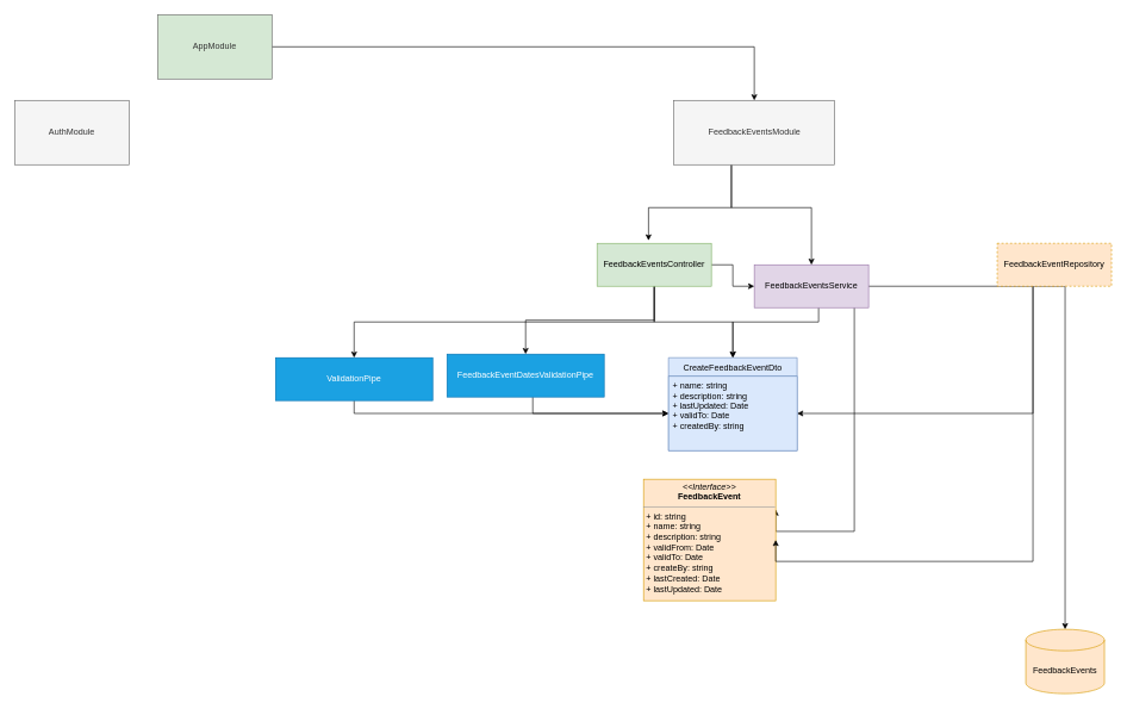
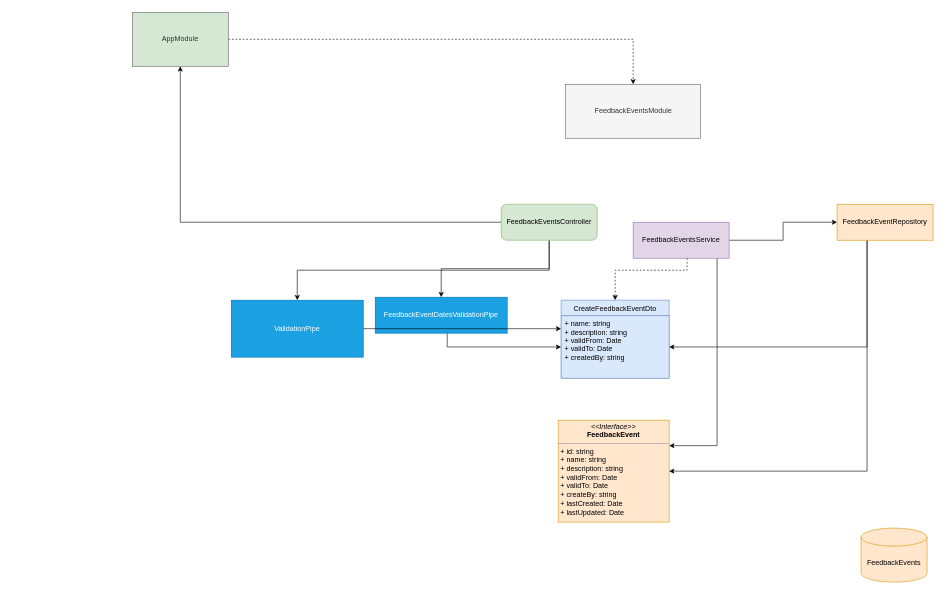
- <mxCell id="5" style="edgeStyle=orthogonalEdgeStyle;rounded=0;orthogonalLoop=1;jettySize=auto;html=1;entryX=0.5;entryY=0;entryDx=0;entryDy=0;" parent="1" source="6" target="4" edge="1"><mxGeometry relative="1" as="geometry" /></mxCell>
+ <mxCell id="5" style="edgeStyle=orthogonalEdgeStyle;rounded=0;orthogonalLoop=1;jettySize=auto;html=1;entryX=0.5;entryY=0;entryDx=0;entryDy=0;dashed=1;" parent="1" source="6" target="4" edge="1"><mxGeometry relative="1" as="geometry" /></mxCell>
- <mxCell id="28" value="AuthModule" style="rounded=0;whiteSpace=wrap;html=1;fillColor=#f5f5f5;strokeColor=#666666;fontColor=#333333;" vertex="1" parent="1"><mxGeometry x="20" y="140" width="160" height="90" as="geometry" /></mxCell>
- <mxCell id="2" style="edgeStyle=orthogonalEdgeStyle;rounded=0;orthogonalLoop=1;jettySize=auto;html=1;entryX=0.5;entryY=0;entryDx=0;entryDy=0;" parent="1" source="4" target="10" edge="1"><mxGeometry relative="1" as="geometry"><Array as="points"><mxPoint x="1023" y="290" /><mxPoint x="1135" y="290" /></Array></mxGeometry></mxCell>
- <mxCell id="3" style="edgeStyle=orthogonalEdgeStyle;rounded=0;orthogonalLoop=1;jettySize=auto;html=1;entryX=0.45;entryY=-0.067;entryDx=0;entryDy=0;entryPerimeter=0;" parent="1" source="4" target="15" edge="1"><mxGeometry relative="1" as="geometry"><Array as="points"><mxPoint x="1023" y="290" /><mxPoint x="907" y="290" /></Array></mxGeometry></mxCell>
- <mxCell id="15" value="FeedbackEventsController" style="rounded=0;whiteSpace=wrap;html=1;fillColor=#d5e8d4;strokeColor=#82b366;" parent="1" vertex="1"><mxGeometry x="835" y="340" width="160" height="60" as="geometry" /></mxCell>
+ <mxCell id="15" value="FeedbackEventsController" style="whiteSpace=wrap;html=1;fillColor=#d5e8d4;strokeColor=#82b366;rounded=1;" parent="1" vertex="1"><mxGeometry x="835" y="340" width="160" height="60" as="geometry" /></mxCell>
- <mxCell id="11" style="edgeStyle=orthogonalEdgeStyle;rounded=0;orthogonalLoop=1;jettySize=auto;html=1;entryX=0;entryY=0.5;entryDx=0;entryDy=0;" parent="1" source="15" target="10" edge="1"><mxGeometry relative="1" as="geometry" /></mxCell>
+ <mxCell id="11" style="edgeStyle=orthogonalEdgeStyle;rounded=0;orthogonalLoop=1;jettySize=auto;html=1;" parent="1" source="15" target="6" edge="1"><mxGeometry relative="1" as="geometry" /></mxCell>
- <mxCell id="19" value="FeedbackEventRepository&lt;br&gt;" style="rounded=0;whiteSpace=wrap;html=1;fillColor=#ffe6cc;strokeColor=#d79b00;dashed=1;" parent="1" vertex="1"><mxGeometry x="1395" y="340" width="160" height="60" as="geometry" /></mxCell>
+ <mxCell id="19" value="FeedbackEventRepository&lt;br&gt;" style="rounded=0;whiteSpace=wrap;html=1;fillColor=#ffe6cc;strokeColor=#d79b00;" parent="1" vertex="1"><mxGeometry x="1395" y="340" width="160" height="60" as="geometry" /></mxCell>
- <mxCell id="12" style="edgeStyle=orthogonalEdgeStyle;rounded=0;orthogonalLoop=1;jettySize=auto;html=1;entryX=0.5;entryY=0;entryDx=0;entryDy=0;" parent="1" source="15" target="26" edge="1"><mxGeometry relative="1" as="geometry" /></mxCell>
- <mxCell id="7" style="edgeStyle=orthogonalEdgeStyle;rounded=0;orthogonalLoop=1;jettySize=auto;html=1;entryX=0.5;entryY=0;entryDx=0;entryDy=0;" parent="1" source="10" target="26" edge="1"><mxGeometry relative="1" as="geometry"><mxPoint x="1025" y="470" as="targetPoint" /><Array as="points"><mxPoint x="1145" y="450" /><mxPoint x="1025" y="450" /></Array></mxGeometry></mxCell>
+ <mxCell id="7" style="edgeStyle=orthogonalEdgeStyle;rounded=0;orthogonalLoop=1;jettySize=auto;html=1;entryX=0.5;entryY=0;entryDx=0;entryDy=0;dashed=1;" parent="1" source="10" target="26" edge="1"><mxGeometry relative="1" as="geometry"><mxPoint x="1025" y="470" as="targetPoint" /><Array as="points"><mxPoint x="1145" y="450" /><mxPoint x="1025" y="450" /></Array></mxGeometry></mxCell>
- <mxCell id="25" value="ValidationPipe" style="rounded=0;whiteSpace=wrap;html=1;fillColor=#1ba1e2;strokeColor=#006EAF;fontColor=#ffffff;" parent="1" vertex="1"><mxGeometry x="385" y="500" width="220" height="60" as="geometry" /></mxCell>
+ <mxCell id="25" value="ValidationPipe" style="rounded=0;whiteSpace=wrap;html=1;fillColor=#1ba1e2;strokeColor=#006EAF;fontColor=#ffffff;" parent="1" vertex="1"><mxGeometry x="385" y="500" width="220" height="95" as="geometry" /></mxCell>
- <mxCell id="27" value="+ name: string&#10;+ description: string&#10;+ lastUpdated: Date&#10;+ validTo: Date&#10;+ createdBy: string" style="text;strokeColor=#6c8ebf;fillColor=#dae8fc;align=left;verticalAlign=top;spacingLeft=4;spacingRight=4;overflow=hidden;rotatable=0;points=[[0,0.5],[1,0.5]];portConstraint=eastwest;" parent="26" vertex="1"><mxGeometry y="26" width="180" height="104" as="geometry" /></mxCell>
+ <mxCell id="27" value="+ name: string&#10;+ description: string&#10;+ validFrom: Date&#10;+ validTo: Date&#10;+ createdBy: string" style="text;strokeColor=#6c8ebf;fillColor=#dae8fc;align=left;verticalAlign=top;spacingLeft=4;spacingRight=4;overflow=hidden;rotatable=0;points=[[0,0.5],[1,0.5]];portConstraint=eastwest;" parent="26" vertex="1"><mxGeometry y="26" width="180" height="104" as="geometry" /></mxCell>
- <mxCell id="16" value="&lt;p style=&quot;margin: 0px ; margin-top: 4px ; text-align: center&quot;&gt;&lt;i&gt;&amp;lt;&amp;lt;Interface&amp;gt;&amp;gt;&lt;/i&gt;&lt;br&gt;&lt;b&gt;FeedbackEvent&lt;/b&gt;&lt;/p&gt;&lt;hr size=&quot;1&quot;&gt;&lt;p style=&quot;margin: 0px ; margin-left: 4px&quot;&gt;+ id: string&lt;/p&gt;&lt;p style=&quot;margin: 0px ; margin-left: 4px&quot;&gt;+ name: string&lt;br&gt;+ description: string&lt;/p&gt;&lt;p style=&quot;margin: 0px ; margin-left: 4px&quot;&gt;+ validFrom: Date&lt;/p&gt;&lt;p style=&quot;margin: 0px ; margin-left: 4px&quot;&gt;+ validTo: Date&lt;/p&gt;&lt;p style=&quot;margin: 0px ; margin-left: 4px&quot;&gt;+ createBy: string&lt;/p&gt;&lt;p style=&quot;margin: 0px ; margin-left: 4px&quot;&gt;+ lastCreated: Date&lt;/p&gt;&lt;p style=&quot;margin: 0px ; margin-left: 4px&quot;&gt;+ lastUpdated: Date&lt;/p&gt;&lt;p style=&quot;margin: 0px ; margin-left: 4px&quot;&gt;&lt;br&gt;&lt;/p&gt;" style="verticalAlign=top;align=left;overflow=fill;fontSize=12;fontFamily=Helvetica;html=1;fillColor=#ffe6cc;strokeColor=#d79b00;" parent="1" vertex="1"><mxGeometry x="900" y="670" width="185" height="170" as="geometry" /></mxCell>
+ <mxCell id="16" value="&lt;p style=&quot;margin: 0px ; margin-top: 4px ; text-align: center&quot;&gt;&lt;i&gt;&amp;lt;&amp;lt;Interface&amp;gt;&amp;gt;&lt;/i&gt;&lt;br&gt;&lt;b&gt;FeedbackEvent&lt;/b&gt;&lt;/p&gt;&lt;hr size=&quot;1&quot;&gt;&lt;p style=&quot;margin: 0px ; margin-left: 4px&quot;&gt;+ id: string&lt;/p&gt;&lt;p style=&quot;margin: 0px ; margin-left: 4px&quot;&gt;+ name: string&lt;br&gt;+ description: string&lt;/p&gt;&lt;p style=&quot;margin: 0px ; margin-left: 4px&quot;&gt;+ validFrom: Date&lt;/p&gt;&lt;p style=&quot;margin: 0px ; margin-left: 4px&quot;&gt;+ validTo: Date&lt;/p&gt;&lt;p style=&quot;margin: 0px ; margin-left: 4px&quot;&gt;+ createBy: string&lt;/p&gt;&lt;p style=&quot;margin: 0px ; margin-left: 4px&quot;&gt;+ lastCreated: Date&lt;/p&gt;&lt;p style=&quot;margin: 0px ; margin-left: 4px&quot;&gt;+ lastUpdated: Date&lt;/p&gt;&lt;p style=&quot;margin: 0px ; margin-left: 4px&quot;&gt;&lt;br&gt;&lt;/p&gt;" style="verticalAlign=top;align=left;overflow=fill;fontSize=12;fontFamily=Helvetica;html=1;fillColor=#ffe6cc;strokeColor=#d79b00;" parent="1" vertex="1"><mxGeometry x="930" y="700" width="185" height="170" as="geometry" /></mxCell>
- <mxCell id="8" style="edgeStyle=orthogonalEdgeStyle;rounded=0;orthogonalLoop=1;jettySize=auto;html=1;" parent="1" source="10" target="21" edge="1"><mxGeometry relative="1" as="geometry" /></mxCell>
+ <mxCell id="8" style="edgeStyle=orthogonalEdgeStyle;rounded=0;orthogonalLoop=1;jettySize=auto;html=1;" parent="1" source="10" target="19" edge="1"><mxGeometry relative="1" as="geometry" /></mxCell>
